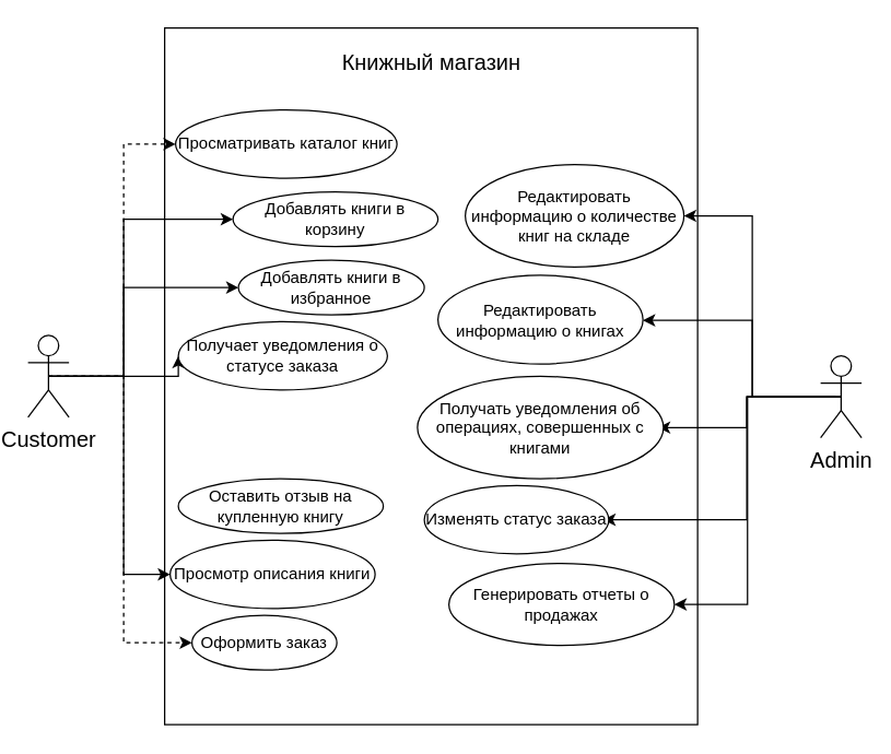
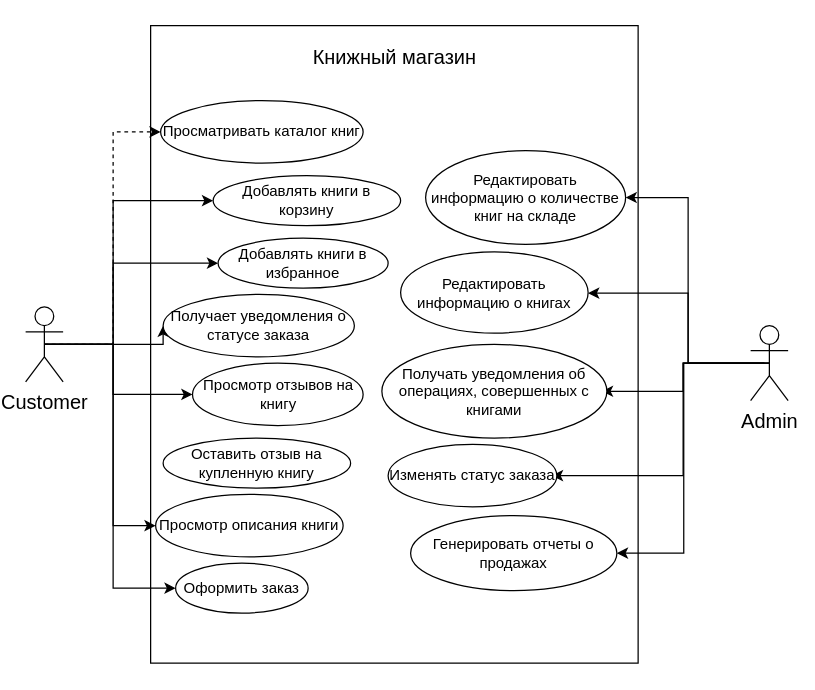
+ <mxCell id="13" style="edgeStyle=orthogonalEdgeStyle;rounded=0;orthogonalLoop=1;jettySize=auto;html=1;exitX=0.5;exitY=0.5;exitDx=0;exitDy=0;exitPerimeter=0;entryX=0;entryY=0.5;entryDx=0;entryDy=0;" edge="1" parent="1" source="16" target="27"><mxGeometry relative="1" as="geometry"><Array as="points"><mxPoint x="90" y="275" /><mxPoint x="90" y="315" /></Array></mxGeometry></mxCell>
+ <mxCell id="27" value="Просмотр отзывов на книгу" style="ellipse;whiteSpace=wrap;html=1;" vertex="1" parent="1"><mxGeometry x="153.5" y="290" width="136.5" height="50" as="geometry" /></mxCell>
- <mxCell id="15" style="edgeStyle=orthogonalEdgeStyle;rounded=0;orthogonalLoop=1;jettySize=auto;html=1;exitX=0.5;exitY=0.5;exitDx=0;exitDy=0;exitPerimeter=0;entryX=0;entryY=0.5;entryDx=0;entryDy=0;dashed=1;" edge="1" parent="1" source="16" target="23"><mxGeometry relative="1" as="geometry"><Array as="points"><mxPoint x="90" y="275" /><mxPoint x="90" y="470" /></Array></mxGeometry></mxCell>
+ <mxCell id="15" style="edgeStyle=orthogonalEdgeStyle;rounded=0;orthogonalLoop=1;jettySize=auto;html=1;exitX=0.5;exitY=0.5;exitDx=0;exitDy=0;exitPerimeter=0;entryX=0;entryY=0.5;entryDx=0;entryDy=0;" edge="1" parent="1" source="16" target="23"><mxGeometry relative="1" as="geometry"><Array as="points"><mxPoint x="90" y="275" /><mxPoint x="90" y="470" /></Array></mxGeometry></mxCell>
